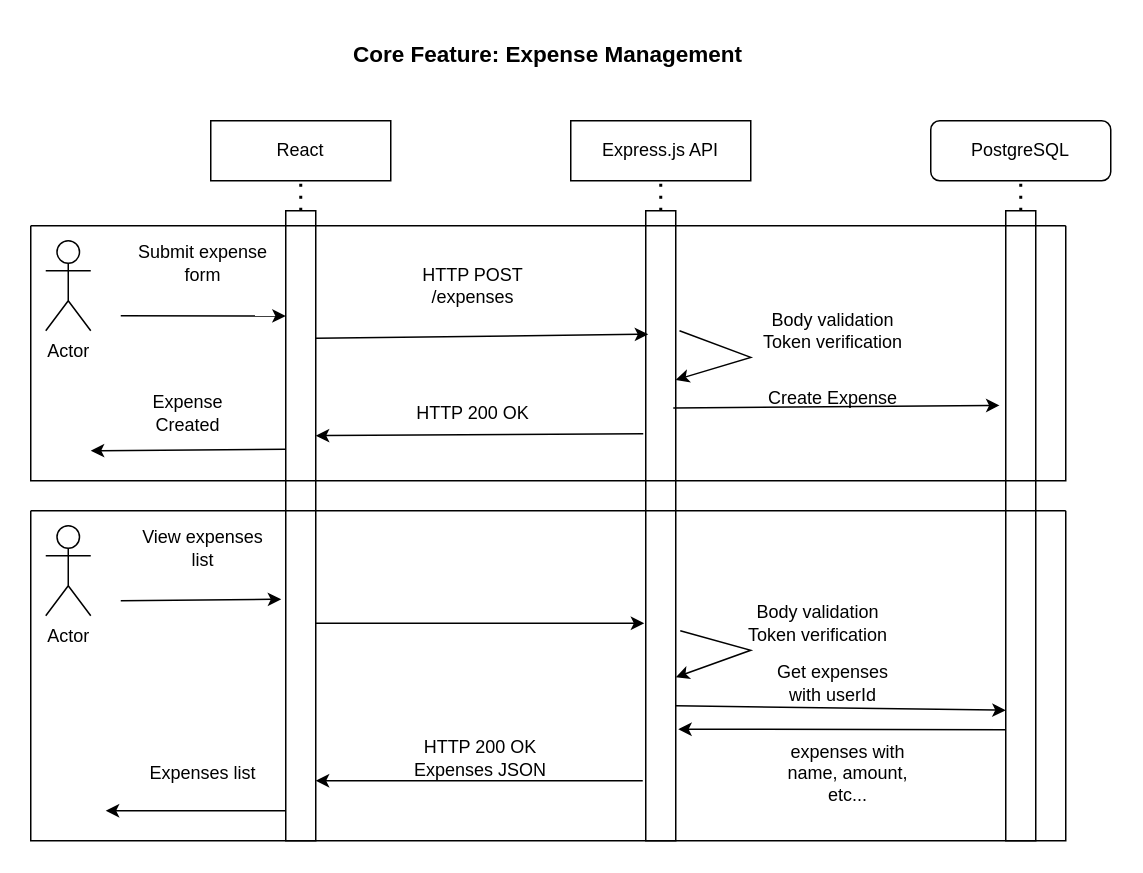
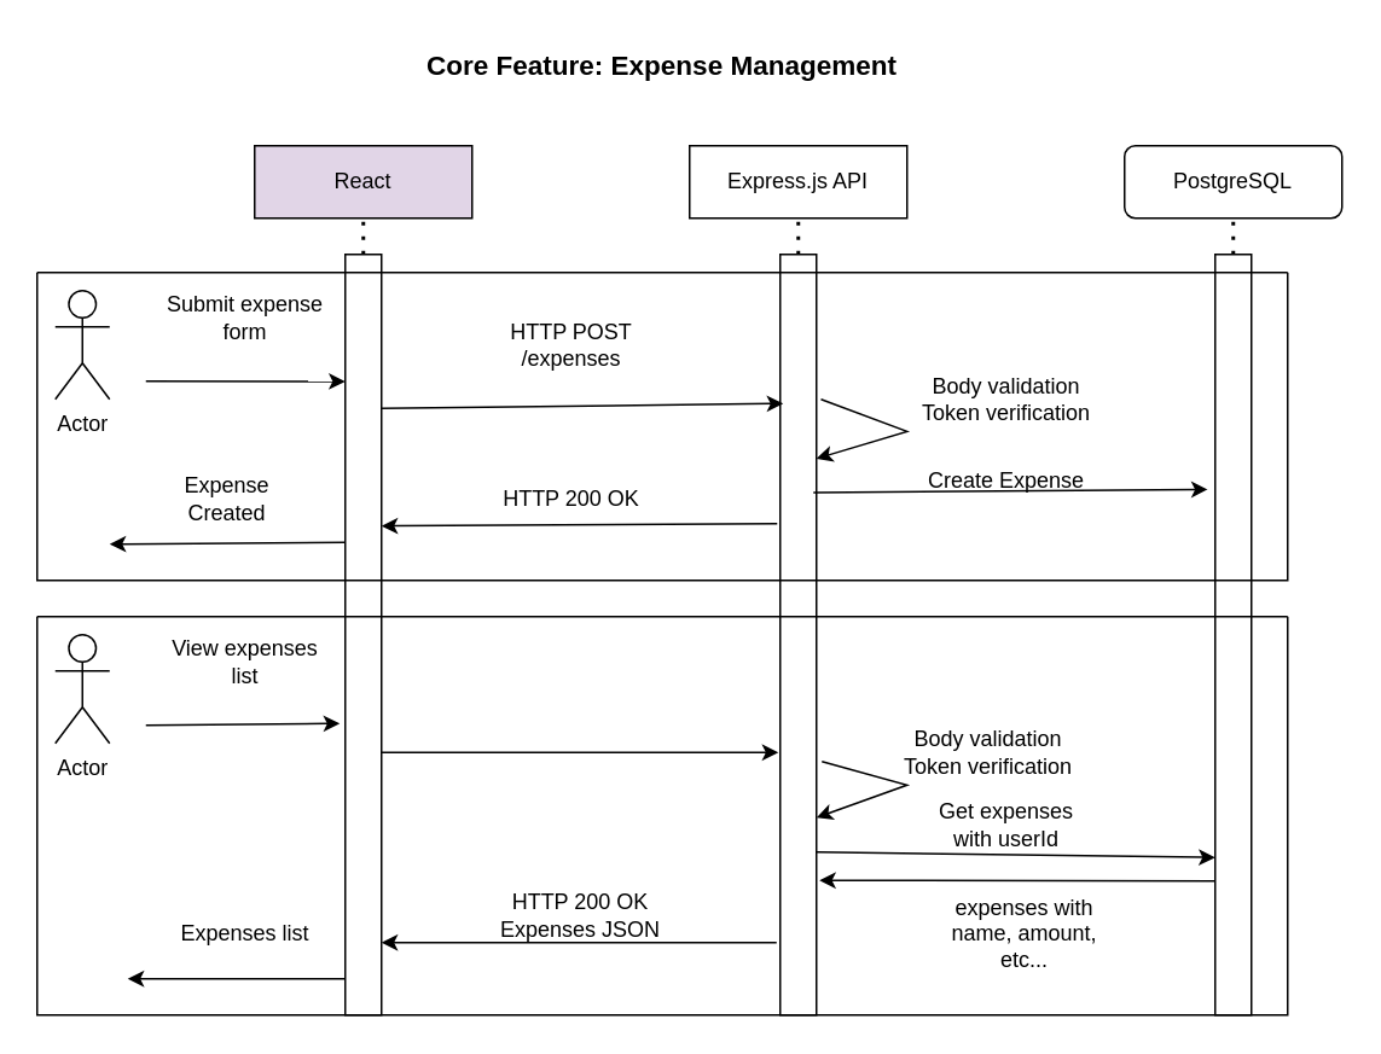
- <mxCell id="3" value="React" style="rounded=0;whiteSpace=wrap;html=1;" vertex="1" parent="1"><mxGeometry x="140" y="80" width="120" height="40" as="geometry" /></mxCell>
+ <mxCell id="3" value="React" style="rounded=0;whiteSpace=wrap;html=1;fillColor=#e1d5e7;" vertex="1" parent="1"><mxGeometry x="140" y="80" width="120" height="40" as="geometry" /></mxCell>
